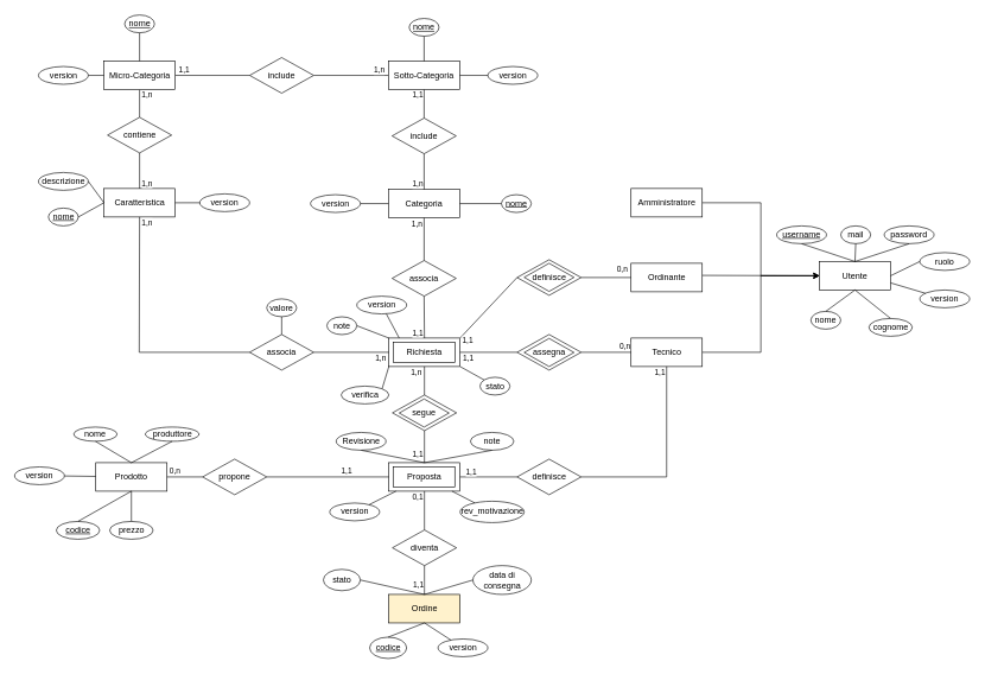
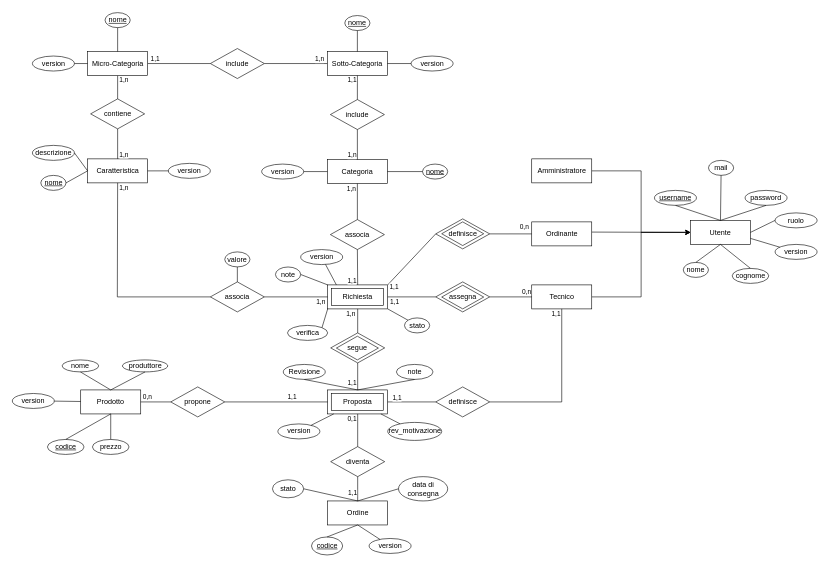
- <mxCell id="110" value="mail" style="ellipse;whiteSpace=wrap;html=1;align=center;" parent="1" vertex="1"><mxGeometry x="1180" y="316.51" width="42" height="25" as="geometry" /></mxCell>
+ <mxCell id="110" value="mail" style="ellipse;whiteSpace=wrap;html=1;align=center;" parent="1" vertex="1"><mxGeometry x="1180" y="266.51" width="42" height="25" as="geometry" /></mxCell>
- <mxCell id="93" value="Ordine" style="whiteSpace=wrap;html=1;align=center;fillColor=#fff2cc;" parent="1" vertex="1"><mxGeometry x="545.5" y="834" width="100" height="40" as="geometry" /></mxCell>
+ <mxCell id="93" value="Ordine" style="whiteSpace=wrap;html=1;align=center;" parent="1" vertex="1"><mxGeometry x="545.5" y="834" width="100" height="40" as="geometry" /></mxCell>
